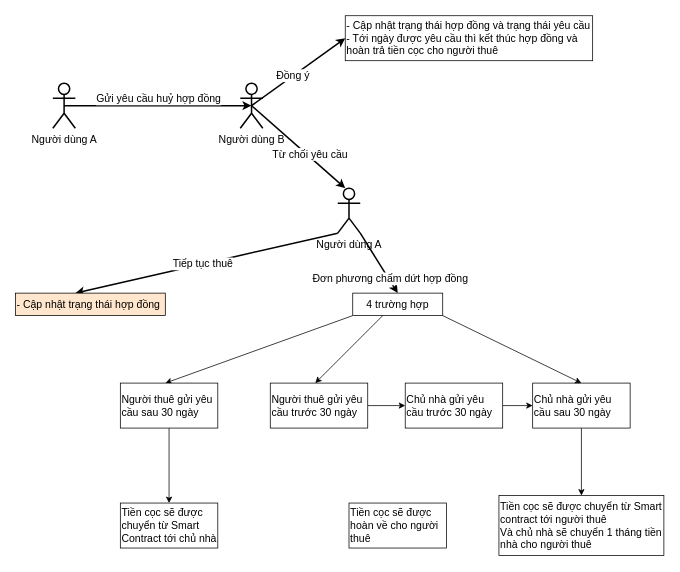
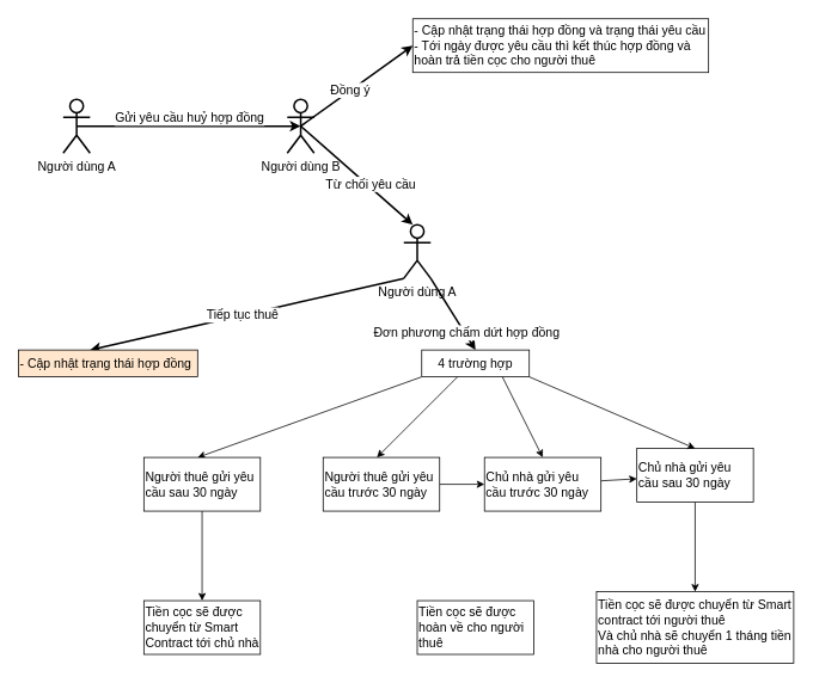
+ <mxCell id="29" value="" style="endArrow=classic;html=1;rounded=0;exitX=0.75;exitY=1;exitDx=0;exitDy=0;entryX=0.5;entryY=0;entryDx=0;entryDy=0;" edge="1" parent="1" source="17" target="25"><mxGeometry width="50" height="50" relative="1" as="geometry"><mxPoint x="600" y="430" as="sourcePoint" /><mxPoint x="785" y="520" as="targetPoint" /></mxGeometry></mxCell>
- <mxCell id="27" value="Chủ nhà gửi yêu cầu sau 30 ngày" style="rounded=0;whiteSpace=wrap;html=1;align=left;fontSize=14;" vertex="1" parent="1"><mxGeometry x="710" y="510" width="130" height="60" as="geometry" /></mxCell>
+ <mxCell id="27" value="Chủ nhà gửi yêu cầu sau 30 ngày" style="rounded=0;whiteSpace=wrap;html=1;align=left;fontSize=14;" vertex="1" parent="1"><mxGeometry x="710" y="500" width="130" height="60" as="geometry" /></mxCell>
